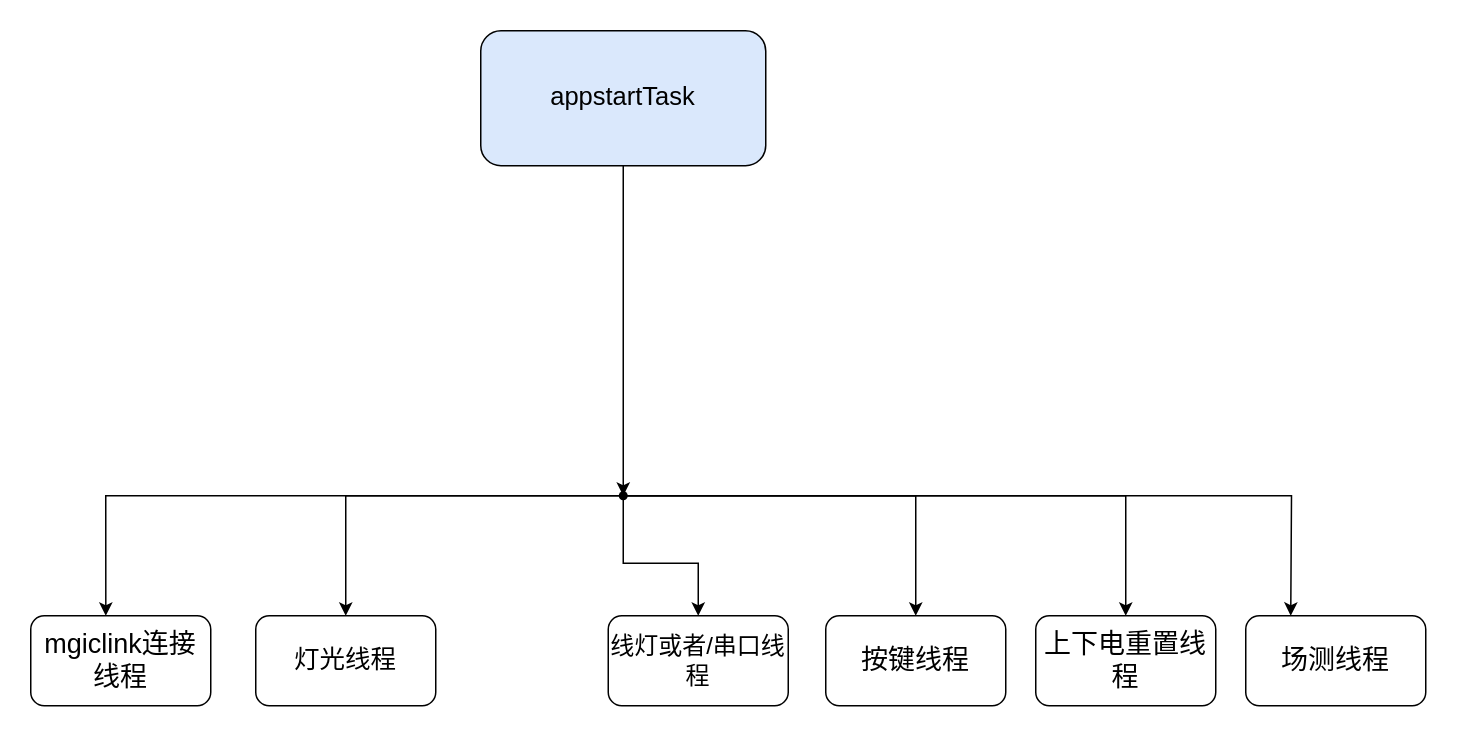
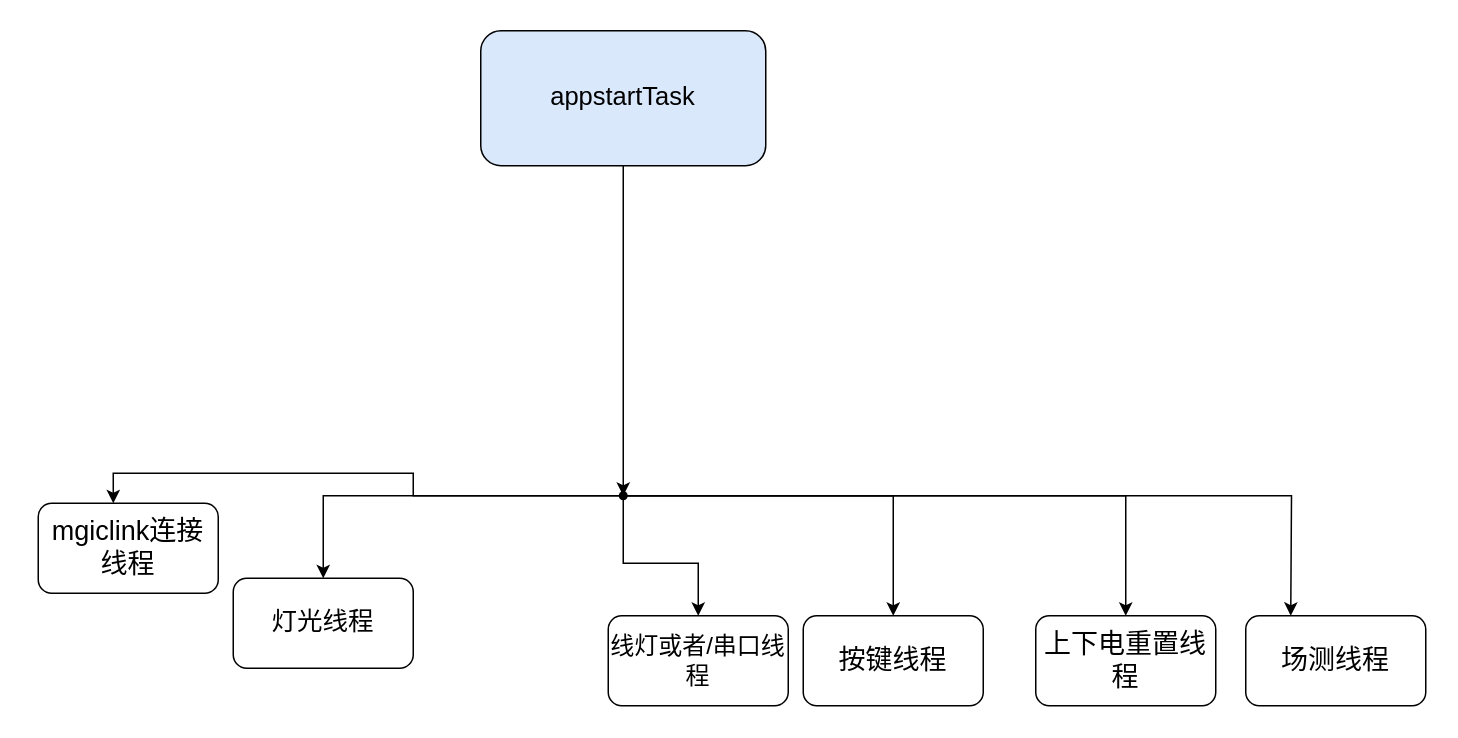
- <mxCell id="16" value="&lt;font style=&quot;font-size: 18px;&quot;&gt;mgiclink连接线程&lt;/font&gt;" style="whiteSpace=wrap;html=1;sketch=0;pointerEvents=1;rounded=1;" vertex="1" parent="1"><mxGeometry x="20" y="410" width="120" height="60" as="geometry" /></mxCell>
+ <mxCell id="16" value="&lt;font style=&quot;font-size: 18px;&quot;&gt;mgiclink连接线程&lt;/font&gt;" style="whiteSpace=wrap;html=1;sketch=0;pointerEvents=1;rounded=1;" vertex="1" parent="1"><mxGeometry x="25" y="335" width="120" height="60" as="geometry" /></mxCell>
- <mxCell id="11" value="&lt;font style=&quot;font-size: 17px;&quot;&gt;灯光线程&lt;/font&gt;" style="whiteSpace=wrap;html=1;sketch=0;pointerEvents=1;rounded=1;" vertex="1" parent="1"><mxGeometry x="170" y="410" width="120" height="60" as="geometry" /></mxCell>
+ <mxCell id="11" value="&lt;font style=&quot;font-size: 17px;&quot;&gt;灯光线程&lt;/font&gt;" style="whiteSpace=wrap;html=1;sketch=0;pointerEvents=1;rounded=1;" vertex="1" parent="1"><mxGeometry x="155" y="385" width="120" height="60" as="geometry" /></mxCell>
- <mxCell id="13" value="&lt;font style=&quot;font-size: 18px;&quot;&gt;按键线程&lt;/font&gt;" style="whiteSpace=wrap;html=1;sketch=0;pointerEvents=1;rounded=1;" vertex="1" parent="1"><mxGeometry x="550" y="410" width="120" height="60" as="geometry" /></mxCell>
+ <mxCell id="13" value="&lt;font style=&quot;font-size: 18px;&quot;&gt;按键线程&lt;/font&gt;" style="whiteSpace=wrap;html=1;sketch=0;pointerEvents=1;rounded=1;" vertex="1" parent="1"><mxGeometry x="535" y="410" width="120" height="60" as="geometry" /></mxCell>
